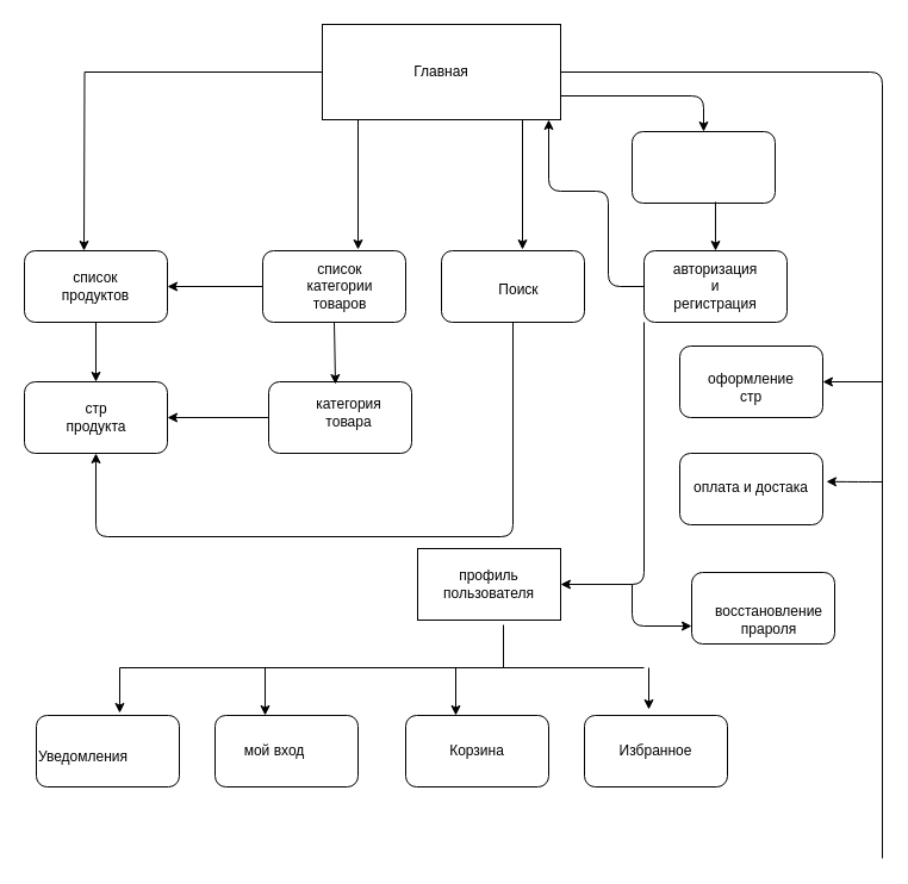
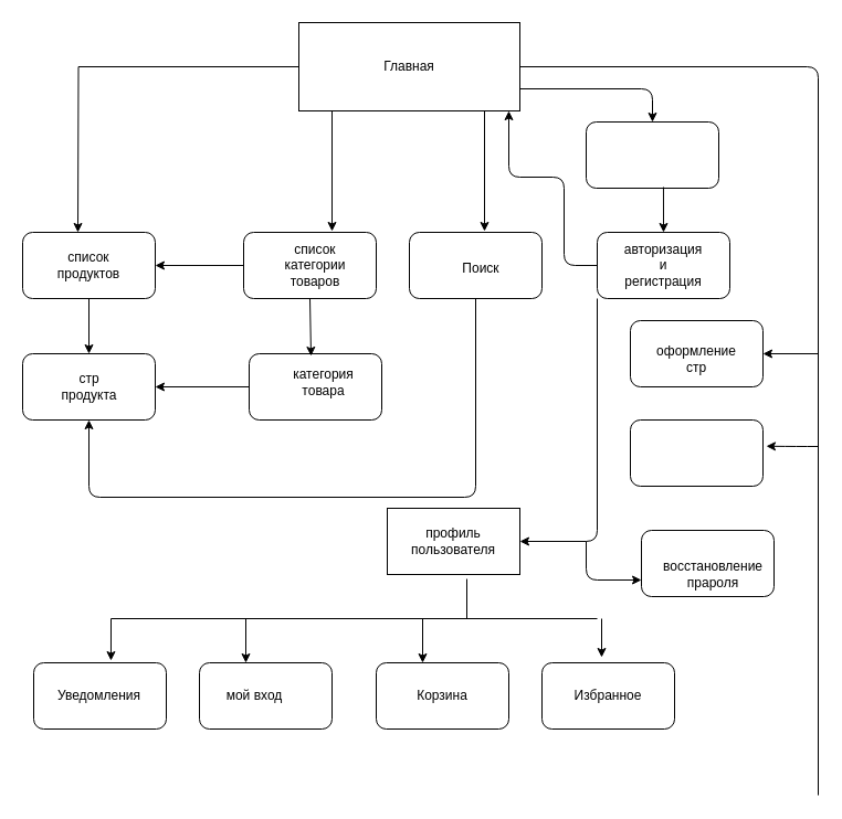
- <mxCell id="27" value="оплата и достака" style="text;html=1;strokeColor=none;fillColor=none;align=center;verticalAlign=middle;whiteSpace=wrap;rounded=0;" vertex="1" parent="1"><mxGeometry x="580" y="392.5" width="100" height="33.75" as="geometry" /></mxCell>
- <mxCell id="48" value="Уведомления" style="text;html=1;strokeColor=none;fillColor=none;align=center;verticalAlign=middle;whiteSpace=wrap;rounded=0;" vertex="1" parent="1"><mxGeometry x="32.5" y="625" width="72.5" height="20" as="geometry" /></mxCell>
+ <mxCell id="48" value="Уведомления" style="text;html=1;strokeColor=none;fillColor=none;align=center;verticalAlign=middle;whiteSpace=wrap;rounded=0;" vertex="1" parent="1"><mxGeometry x="52.5" y="620" width="72.5" height="20" as="geometry" /></mxCell>
